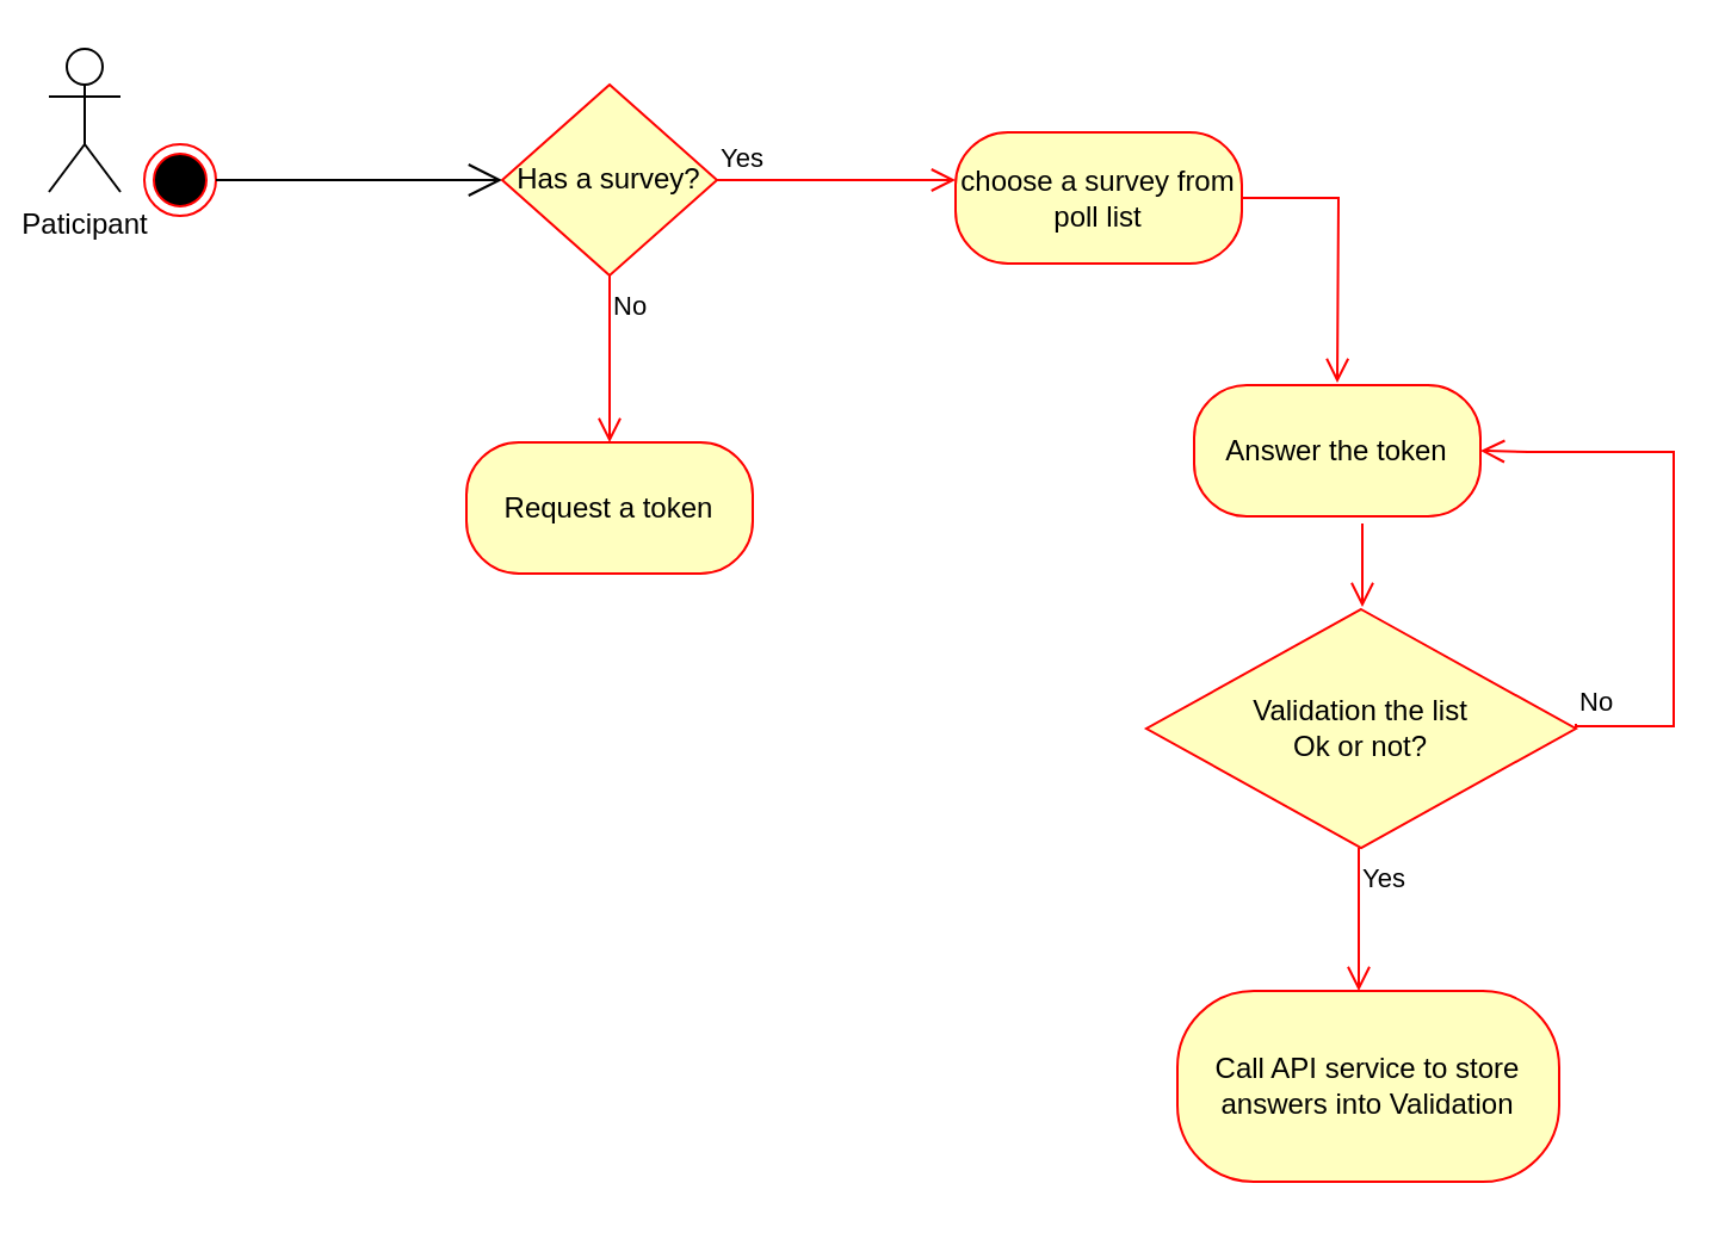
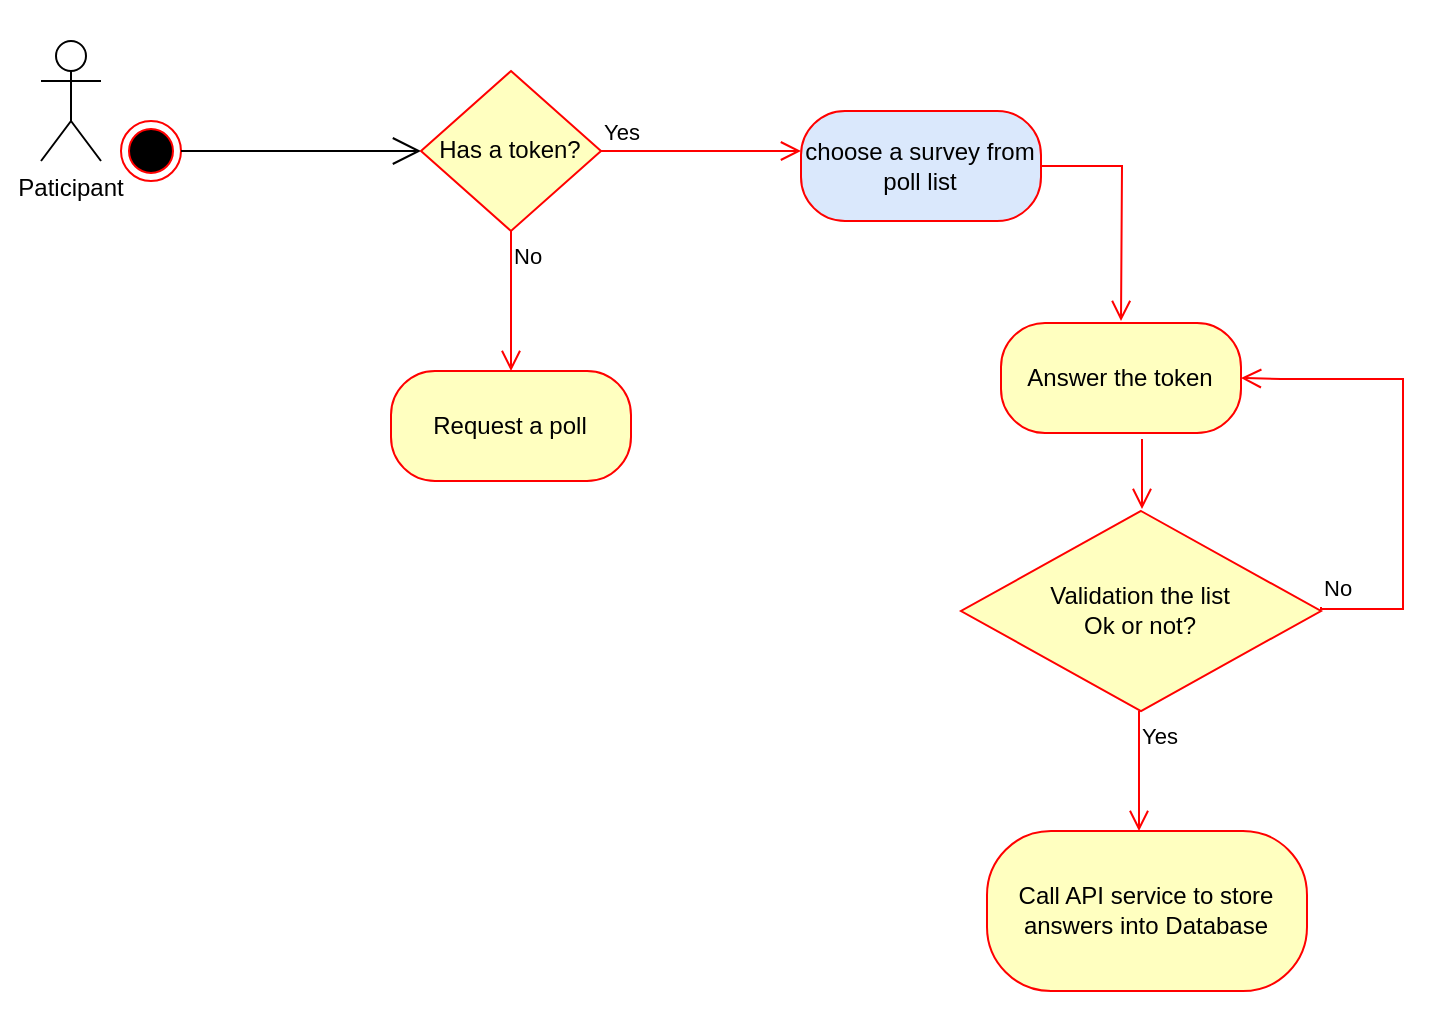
- <mxCell id="7" value="Has a survey?" style="rhombus;whiteSpace=wrap;html=1;fontColor=#000000;fillColor=#ffffc0;strokeColor=#ff0000;" parent="1" vertex="1"><mxGeometry x="210" y="35" width="90" height="80" as="geometry" /></mxCell>
+ <mxCell id="7" value="Has a token?" style="rhombus;whiteSpace=wrap;html=1;fontColor=#000000;fillColor=#ffffc0;strokeColor=#ff0000;" parent="1" vertex="1"><mxGeometry x="210" y="35" width="90" height="80" as="geometry" /></mxCell>
- <mxCell id="5" value="choose a survey from poll list" style="rounded=1;whiteSpace=wrap;html=1;arcSize=40;fontColor=#000000;fillColor=#ffffc0;strokeColor=#ff0000;" parent="1" vertex="1"><mxGeometry x="400" y="55" width="120" height="55" as="geometry" /></mxCell>
+ <mxCell id="5" value="choose a survey from poll list" style="rounded=1;whiteSpace=wrap;html=1;arcSize=40;fontColor=#000000;fillColor=#dae8fc;strokeColor=#ff0000;" parent="1" vertex="1"><mxGeometry x="400" y="55" width="120" height="55" as="geometry" /></mxCell>
- <mxCell id="10" value="Request a token" style="rounded=1;whiteSpace=wrap;html=1;arcSize=40;fontColor=#000000;fillColor=#ffffc0;strokeColor=#ff0000;" parent="1" vertex="1"><mxGeometry x="195" y="185" width="120" height="55" as="geometry" /></mxCell>
+ <mxCell id="10" value="Request a poll" style="rounded=1;whiteSpace=wrap;html=1;arcSize=40;fontColor=#000000;fillColor=#ffffc0;strokeColor=#ff0000;" parent="1" vertex="1"><mxGeometry x="195" y="185" width="120" height="55" as="geometry" /></mxCell>
- <mxCell id="15" value="Call API service to store answers into Validation" style="rounded=1;whiteSpace=wrap;html=1;arcSize=40;fontColor=#000000;fillColor=#ffffc0;strokeColor=#ff0000;" parent="1" vertex="1"><mxGeometry x="493" y="415" width="160" height="80" as="geometry" /></mxCell>
+ <mxCell id="15" value="Call API service to store answers into Database" style="rounded=1;whiteSpace=wrap;html=1;arcSize=40;fontColor=#000000;fillColor=#ffffc0;strokeColor=#ff0000;" parent="1" vertex="1"><mxGeometry x="493" y="415" width="160" height="80" as="geometry" /></mxCell>
